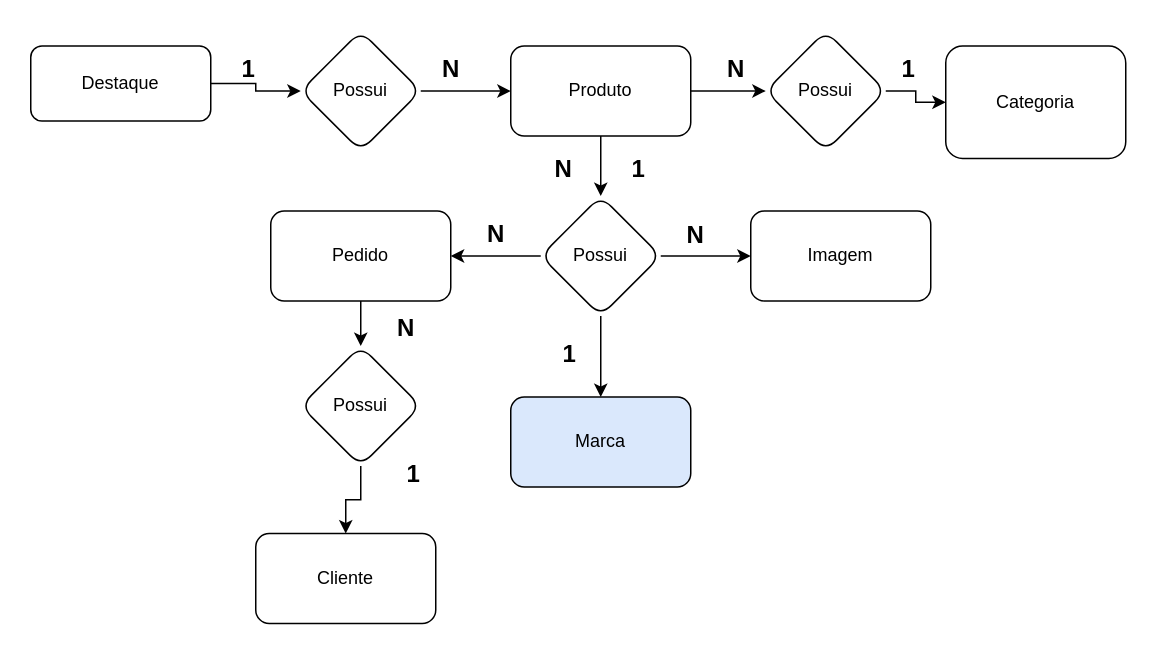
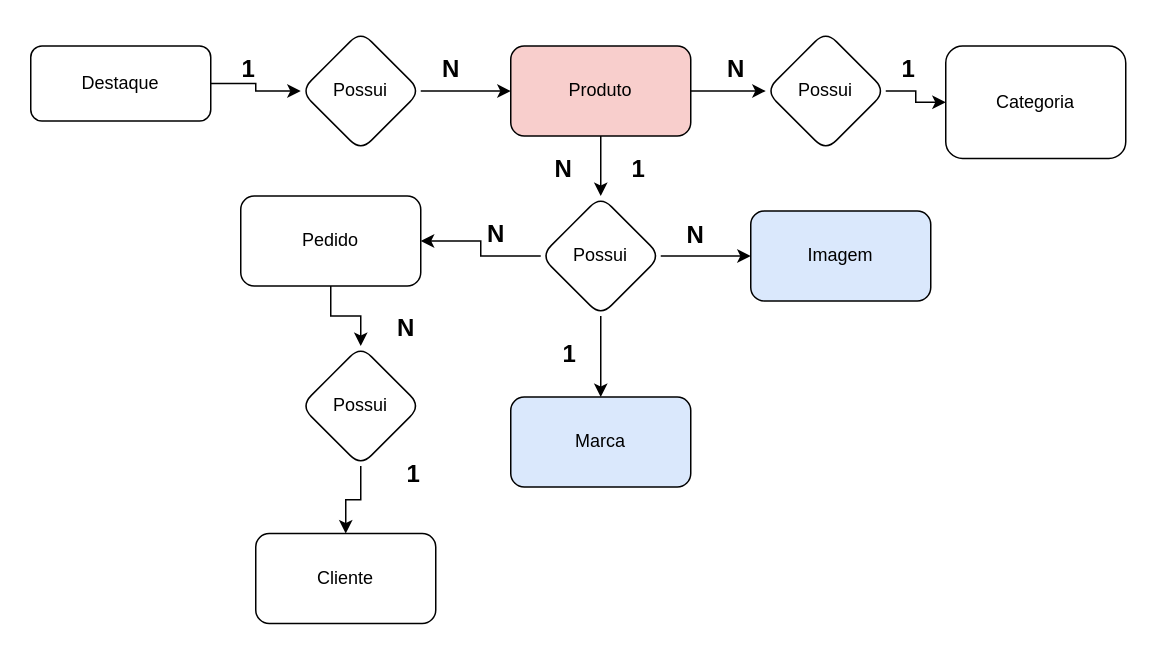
- <mxCell id="8" value="Produto" style="whiteSpace=wrap;html=1;rounded=1;" parent="1" vertex="1"><mxGeometry x="340" y="30" width="120" height="60" as="geometry" /></mxCell>
+ <mxCell id="8" value="Produto" style="whiteSpace=wrap;html=1;rounded=1;fillColor=#f8cecc;" parent="1" vertex="1"><mxGeometry x="340" y="30" width="120" height="60" as="geometry" /></mxCell>
- <mxCell id="27" value="Pedido" style="whiteSpace=wrap;html=1;rounded=1;" vertex="1" parent="1"><mxGeometry x="180" y="140" width="120" height="60" as="geometry" /></mxCell>
+ <mxCell id="27" value="Pedido" style="whiteSpace=wrap;html=1;rounded=1;" vertex="1" parent="1"><mxGeometry x="160" y="130" width="120" height="60" as="geometry" /></mxCell>
- <mxCell id="23" value="Imagem" style="whiteSpace=wrap;html=1;rounded=1;" parent="1" vertex="1"><mxGeometry x="500" y="140" width="120" height="60" as="geometry" /></mxCell>
+ <mxCell id="23" value="Imagem" style="whiteSpace=wrap;html=1;rounded=1;fillColor=#dae8fc;" parent="1" vertex="1"><mxGeometry x="500" y="140" width="120" height="60" as="geometry" /></mxCell>
